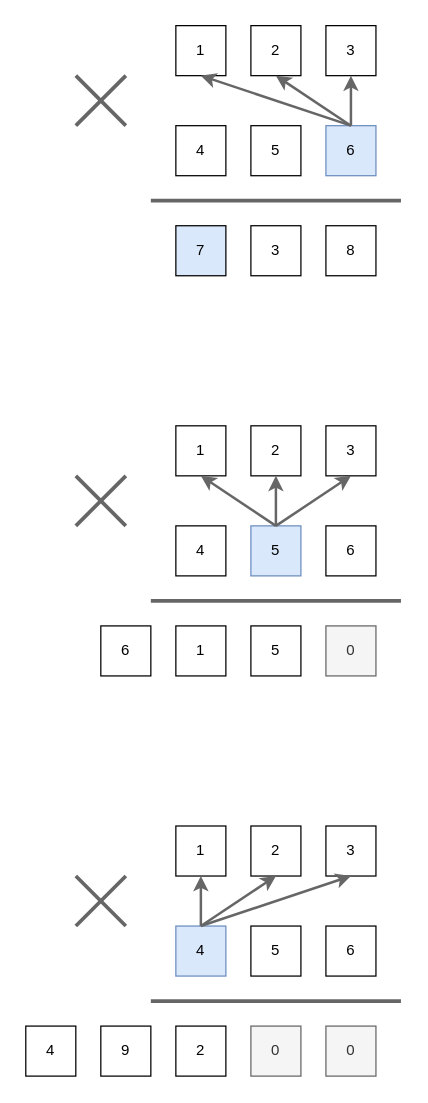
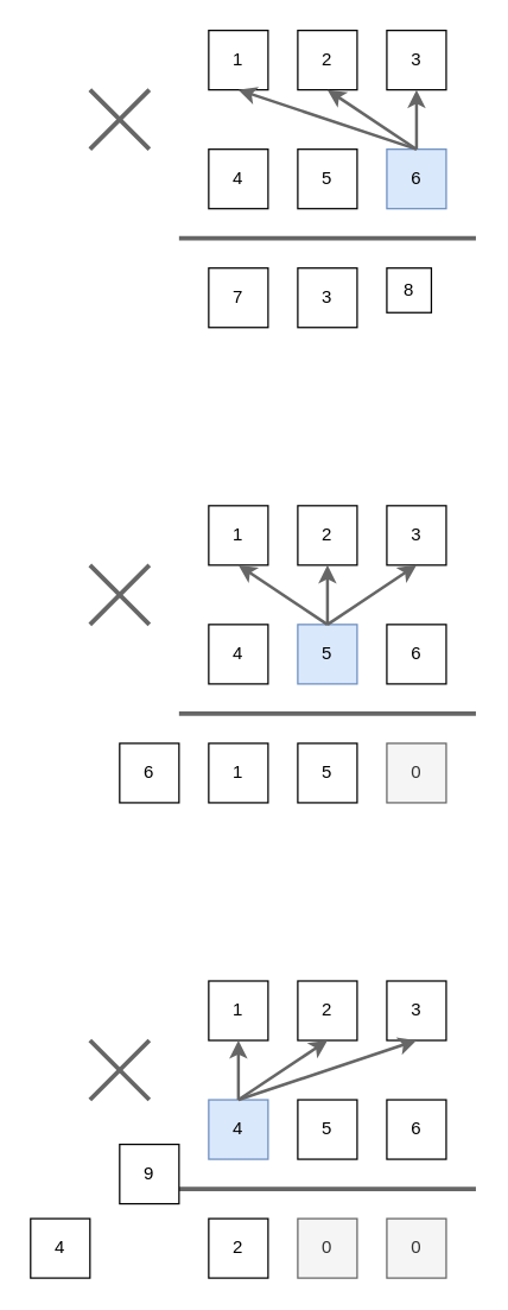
- <mxCell id="15" value="7" style="rounded=0;whiteSpace=wrap;html=1;fillColor=#dae8fc;" vertex="1" parent="1"><mxGeometry x="140" y="180" width="40" height="40" as="geometry" /></mxCell>
+ <mxCell id="15" value="7" style="rounded=0;whiteSpace=wrap;html=1;" vertex="1" parent="1"><mxGeometry x="140" y="180" width="40" height="40" as="geometry" /></mxCell>
- <mxCell id="17" value="8" style="rounded=0;whiteSpace=wrap;html=1;" vertex="1" parent="1"><mxGeometry x="260" y="180" width="40" height="40" as="geometry" /></mxCell>
+ <mxCell id="17" value="8" style="rounded=0;whiteSpace=wrap;html=1;" vertex="1" parent="1"><mxGeometry x="260" y="180" width="30" height="30" as="geometry" /></mxCell>
- <mxCell id="49" value="9" style="rounded=0;whiteSpace=wrap;html=1;" vertex="1" parent="1"><mxGeometry x="80" y="820" width="40" height="40" as="geometry" /></mxCell>
+ <mxCell id="49" value="9" style="rounded=0;whiteSpace=wrap;html=1;" vertex="1" parent="1"><mxGeometry x="80" y="770" width="40" height="40" as="geometry" /></mxCell>
